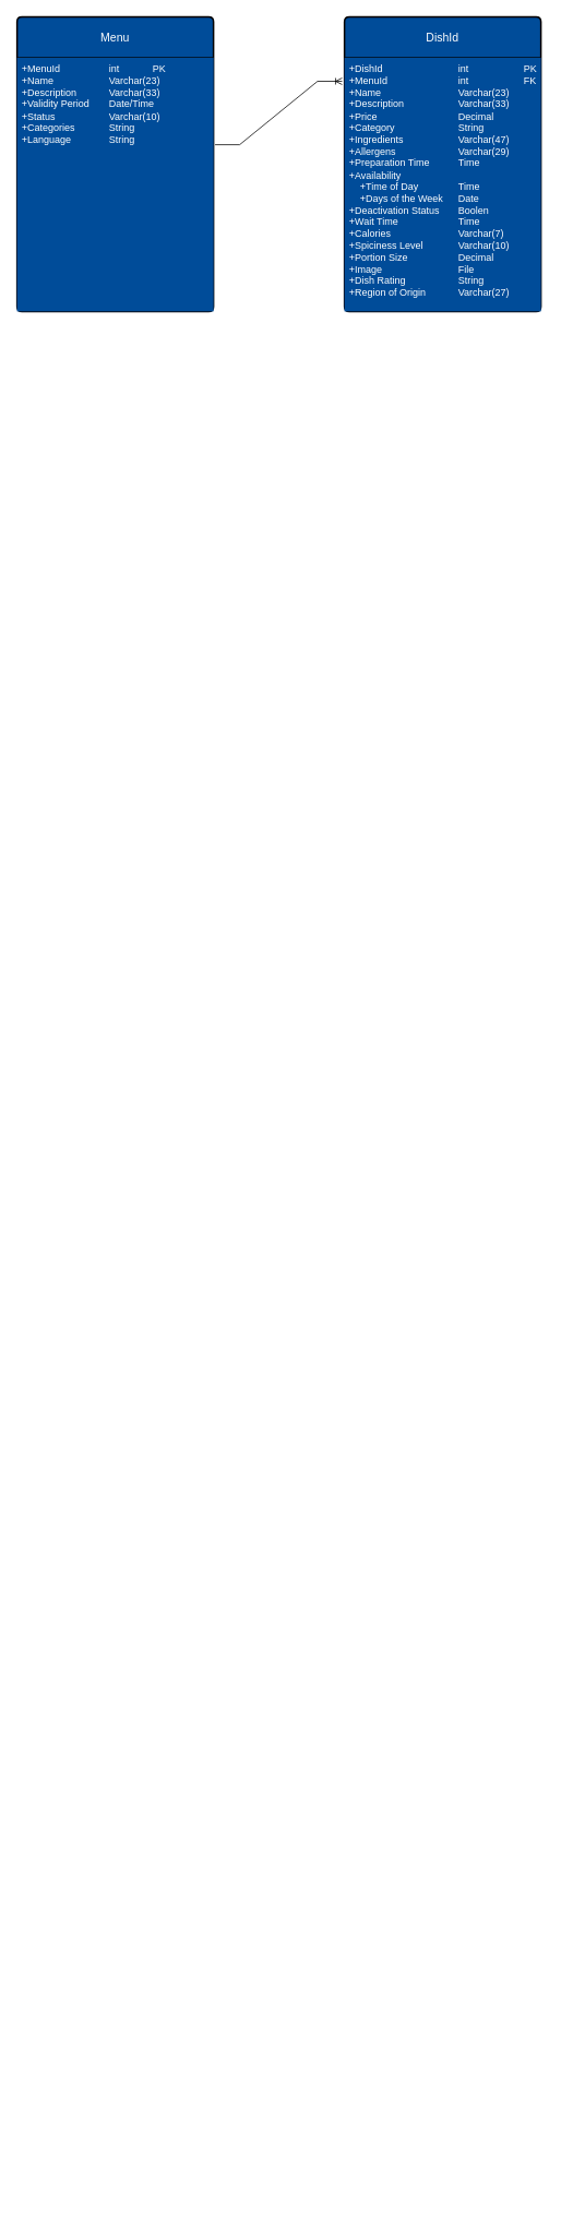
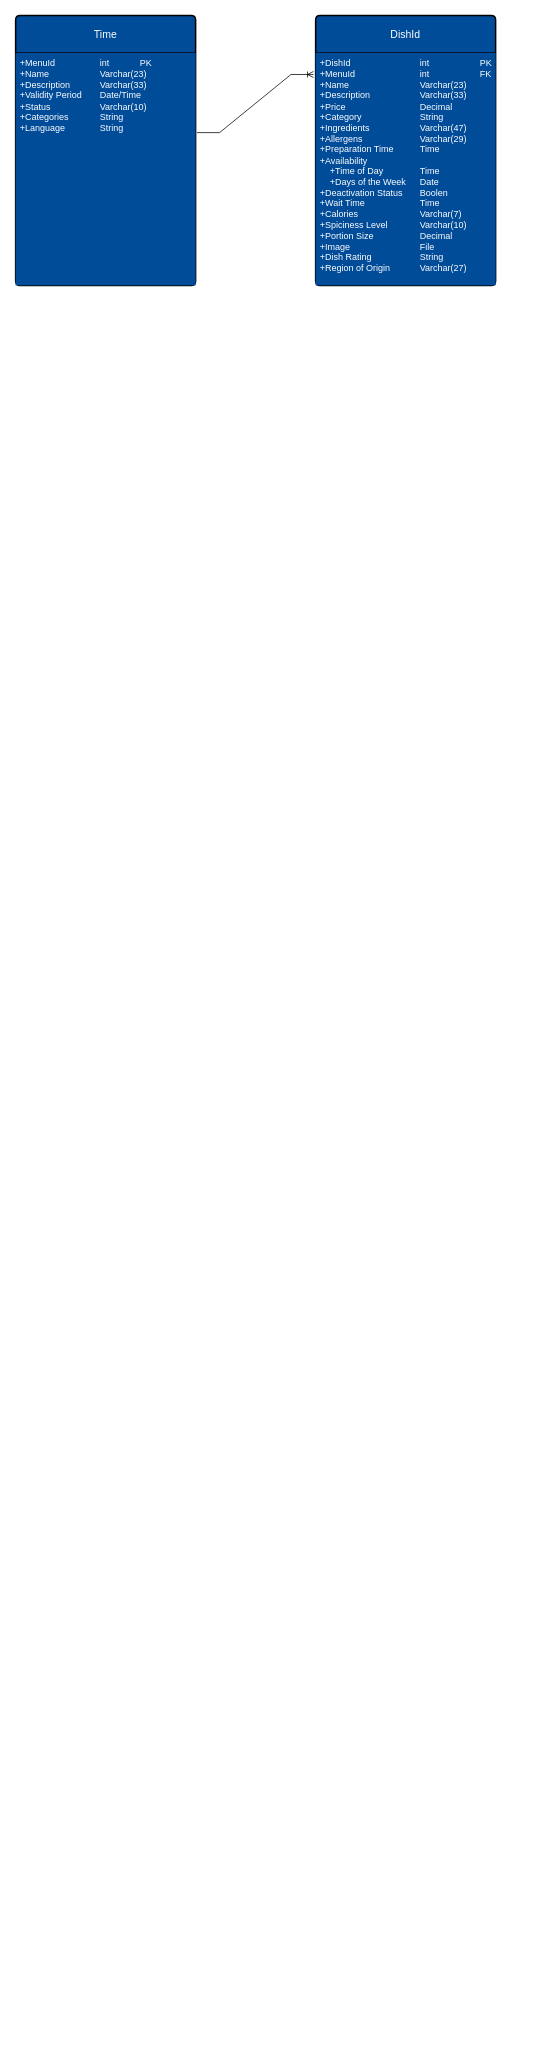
- <mxCell id="2" value="&lt;font color=&quot;#ffffff&quot;&gt;Menu&lt;/font&gt;" style="swimlane;childLayout=stackLayout;horizontal=1;startSize=50;horizontalStack=0;rounded=1;fontSize=14;fontStyle=0;strokeWidth=2;resizeParent=0;resizeLast=1;shadow=0;dashed=0;align=center;arcSize=4;whiteSpace=wrap;html=1;fillColor=#004C99;" parent="1" vertex="1"><mxGeometry x="20" y="20" width="240" height="360" as="geometry" /></mxCell>
+ <mxCell id="2" value="&lt;font color=&quot;#ffffff&quot;&gt;Time&lt;/font&gt;" style="swimlane;childLayout=stackLayout;horizontal=1;startSize=50;horizontalStack=0;rounded=1;fontSize=14;fontStyle=0;strokeWidth=2;resizeParent=0;resizeLast=1;shadow=0;dashed=0;align=center;arcSize=4;whiteSpace=wrap;html=1;fillColor=#004C99;" parent="1" vertex="1"><mxGeometry x="20" y="20" width="240" height="360" as="geometry" /></mxCell>
